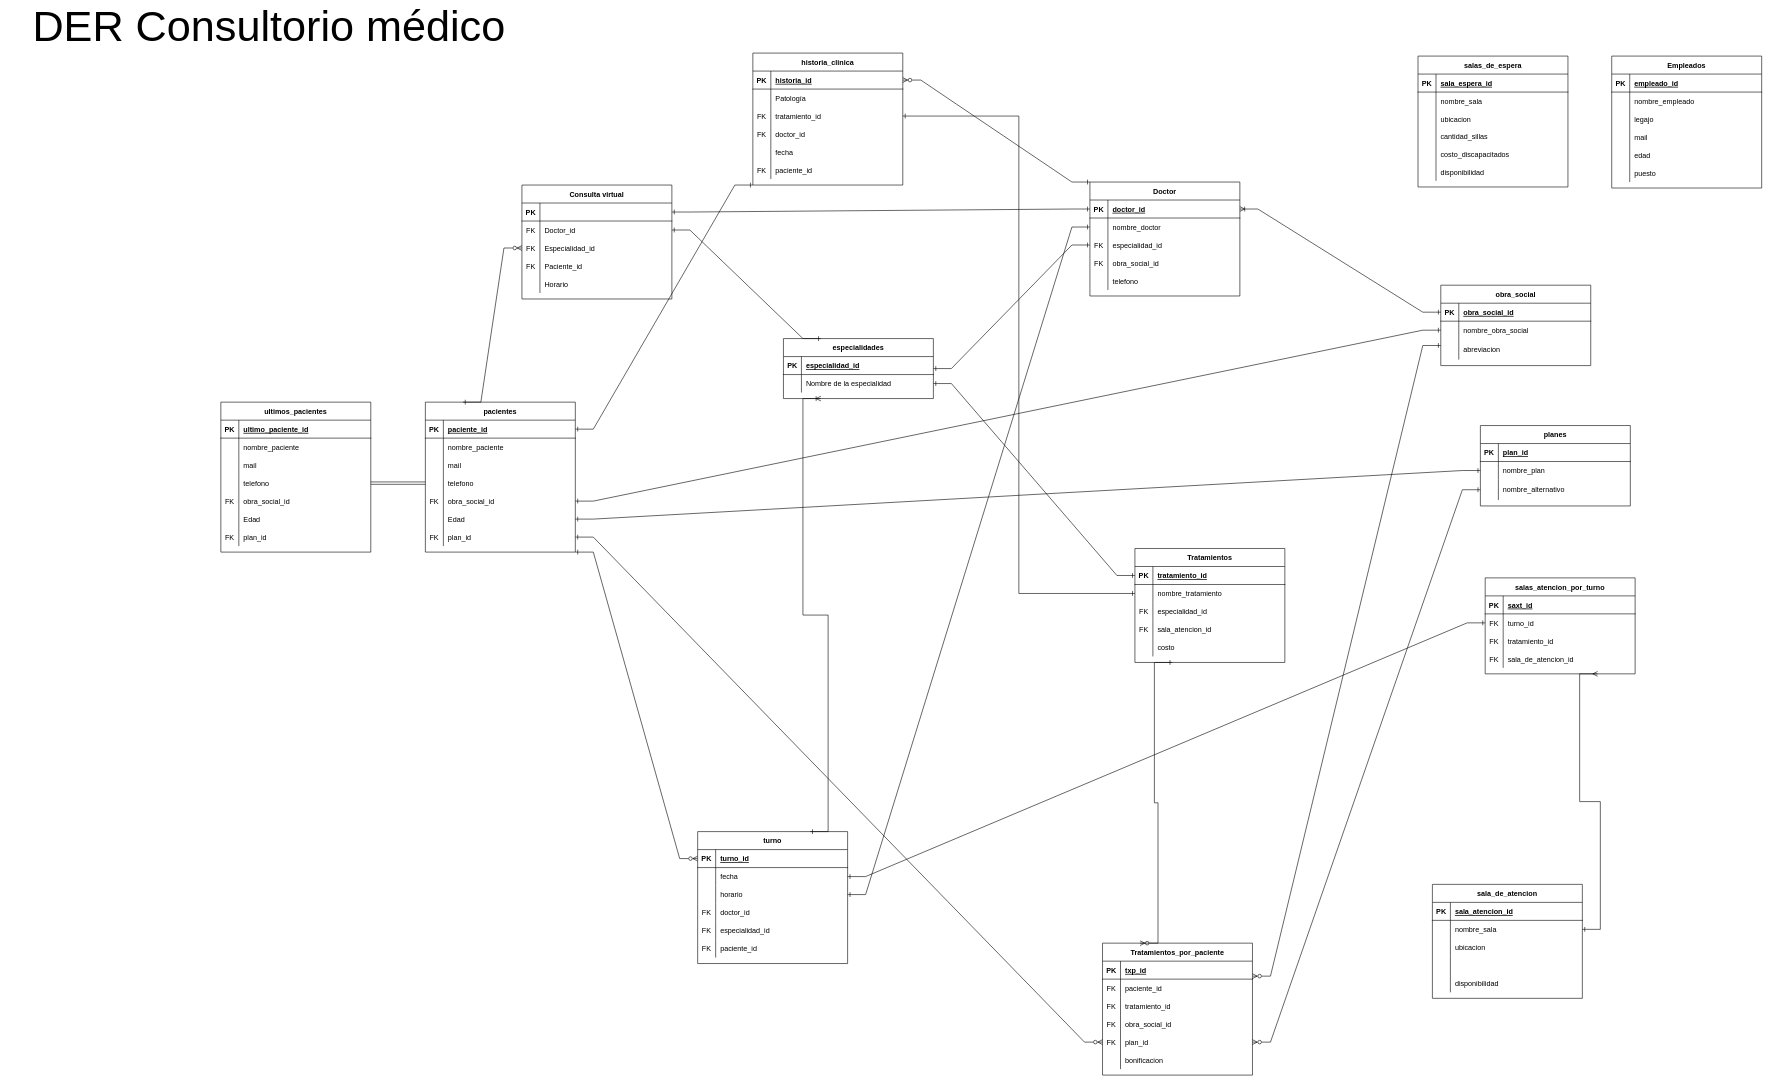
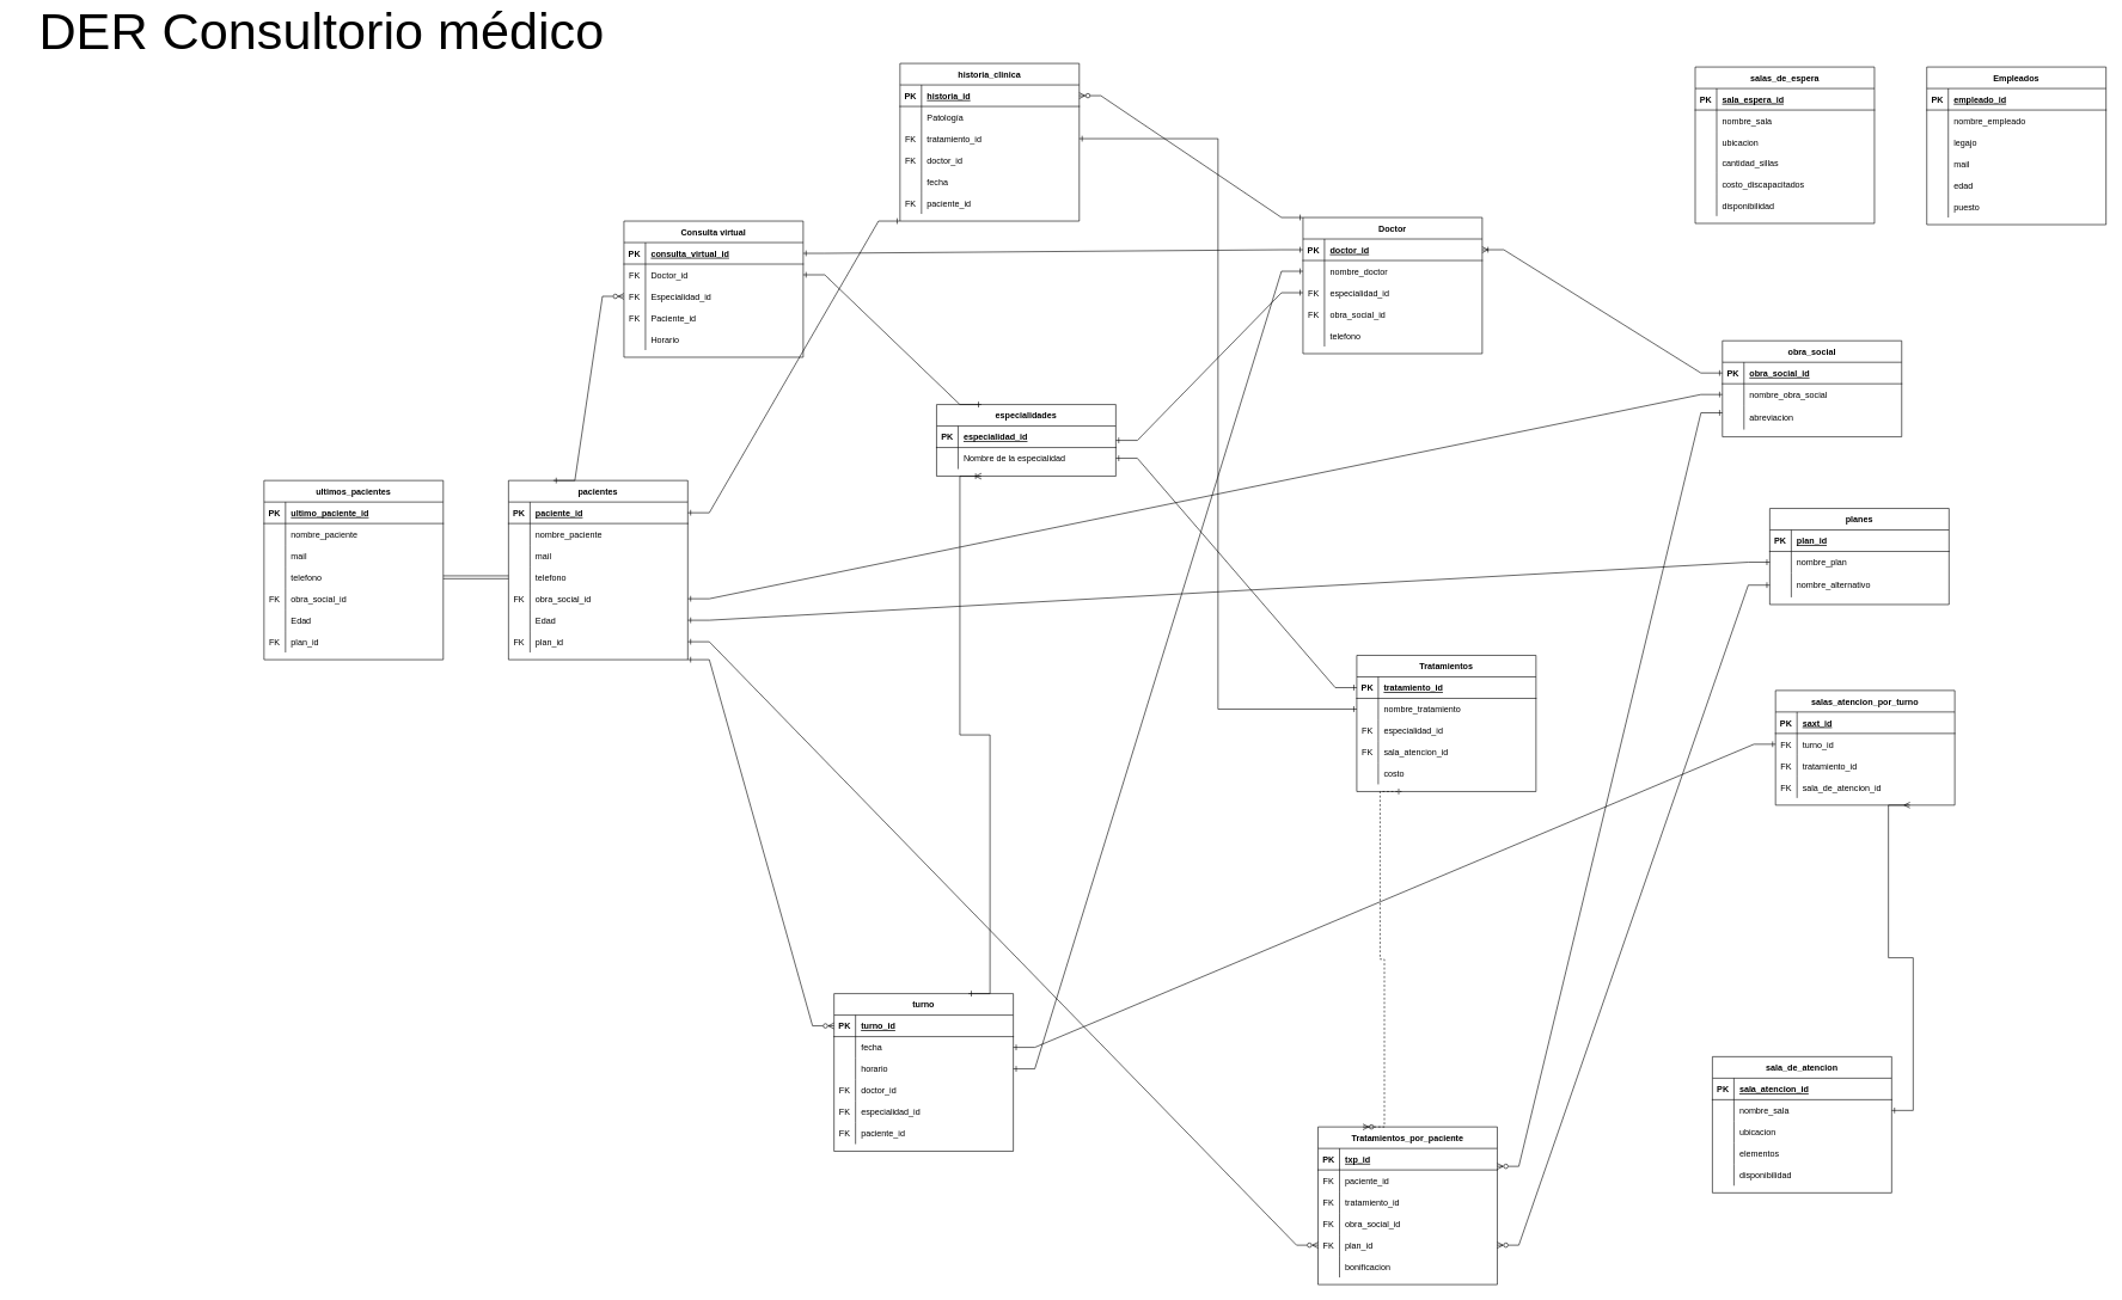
+ <mxCell id="59" value="consulta_virtual_id" style="shape=partialRectangle;overflow=hidden;connectable=0;fillColor=none;top=0;left=0;bottom=0;right=0;align=left;spacingLeft=6;fontStyle=5;" vertex="1" parent="57"><mxGeometry x="30" width="220" height="30" as="geometry"><mxRectangle width="220" height="30" as="alternateBounds" /></mxGeometry></mxCell>
- <mxCell id="259" style="edgeStyle=entityRelationEdgeStyle;rounded=0;orthogonalLoop=1;jettySize=auto;html=1;exitX=0.25;exitY=0;exitDx=0;exitDy=0;entryX=0.25;entryY=1;entryDx=0;entryDy=0;startArrow=ERzeroToMany;startFill=0;endArrow=ERone;endFill=0;" edge="1" parent="1" source="208" target="2"><mxGeometry relative="1" as="geometry" /></mxCell>
+ <mxCell id="259" style="edgeStyle=entityRelationEdgeStyle;rounded=0;orthogonalLoop=1;jettySize=auto;html=1;exitX=0.25;exitY=0;exitDx=0;exitDy=0;entryX=0.25;entryY=1;entryDx=0;entryDy=0;startArrow=ERzeroToMany;startFill=0;endArrow=ERone;endFill=0;dashed=1;" edge="1" parent="1" source="208" target="2"><mxGeometry relative="1" as="geometry" /></mxCell>
+ <mxCell id="128" value="elementos" style="shape=partialRectangle;overflow=hidden;connectable=0;fillColor=none;top=0;left=0;bottom=0;right=0;align=left;spacingLeft=6;" vertex="1" parent="126"><mxGeometry x="30" width="220" height="30" as="geometry"><mxRectangle width="220" height="30" as="alternateBounds" /></mxGeometry></mxCell>
